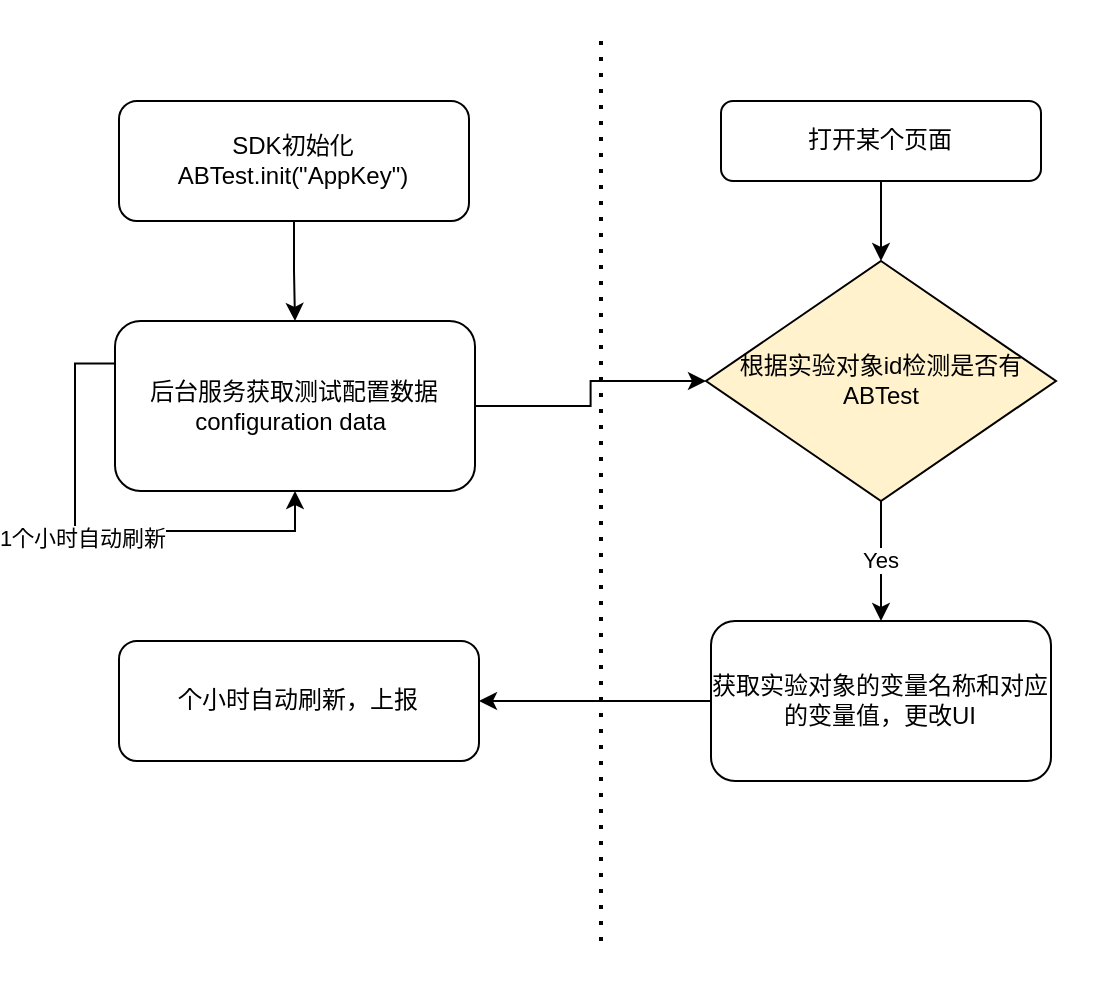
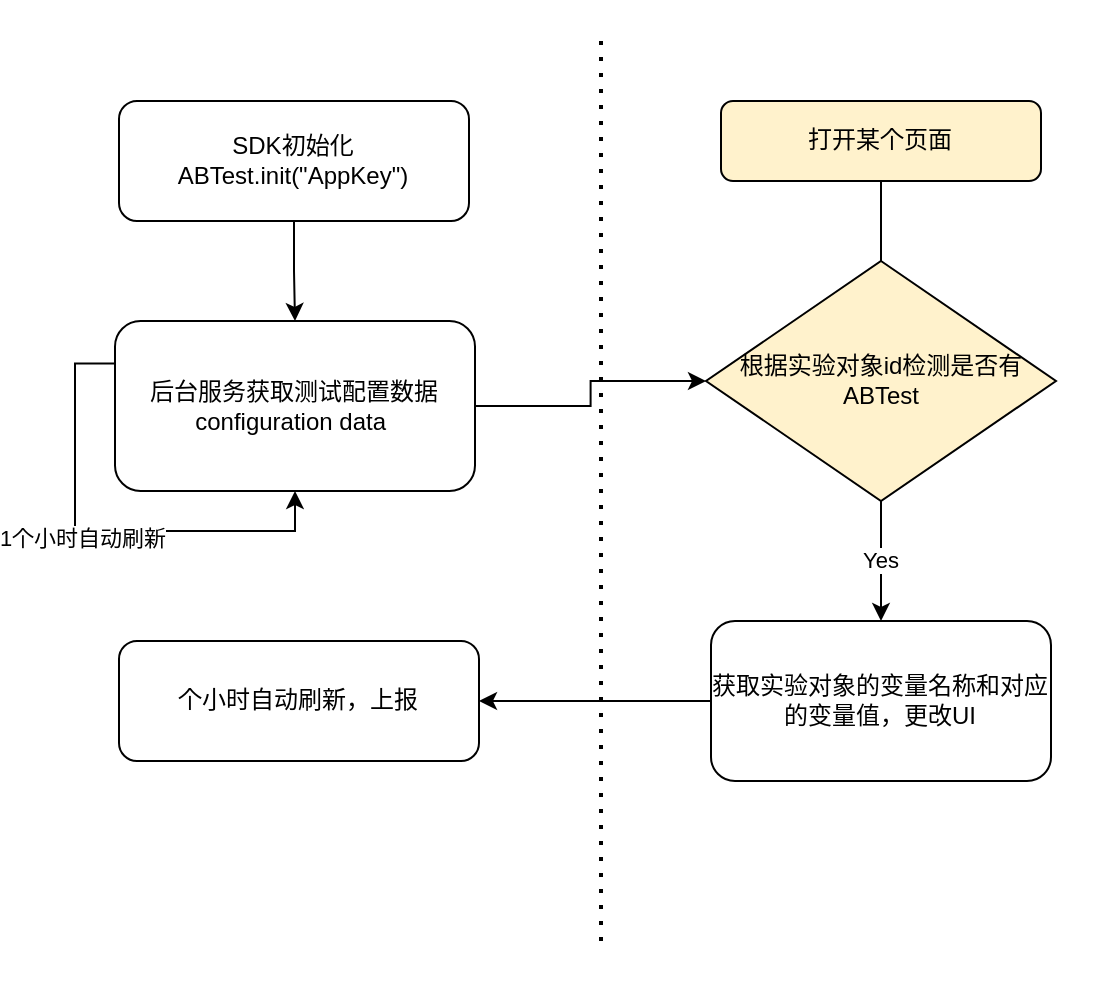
- <mxCell id="5" value="打开某个页面" style="rounded=1;whiteSpace=wrap;html=1;fontSize=12;glass=0;strokeWidth=1;shadow=0;" parent="1" vertex="1"><mxGeometry x="323" y="50" width="160" height="40" as="geometry" /></mxCell>
+ <mxCell id="5" value="打开某个页面" style="rounded=1;whiteSpace=wrap;html=1;fontSize=12;glass=0;strokeWidth=1;shadow=0;fillColor=#fff2cc;" parent="1" vertex="1"><mxGeometry x="323" y="50" width="160" height="40" as="geometry" /></mxCell>
- <mxCell id="4" style="edgeStyle=orthogonalEdgeStyle;rounded=0;orthogonalLoop=1;jettySize=auto;html=1;entryX=0.5;entryY=0;entryDx=0;entryDy=0;" edge="1" parent="1" source="5" target="9"><mxGeometry relative="1" as="geometry" /></mxCell>
+ <mxCell id="4" style="edgeStyle=orthogonalEdgeStyle;rounded=0;orthogonalLoop=1;jettySize=auto;html=1;entryX=0.5;entryY=0;entryDx=0;entryDy=0;endArrow=none;" edge="1" parent="1" source="5" target="9"><mxGeometry relative="1" as="geometry" /></mxCell>
